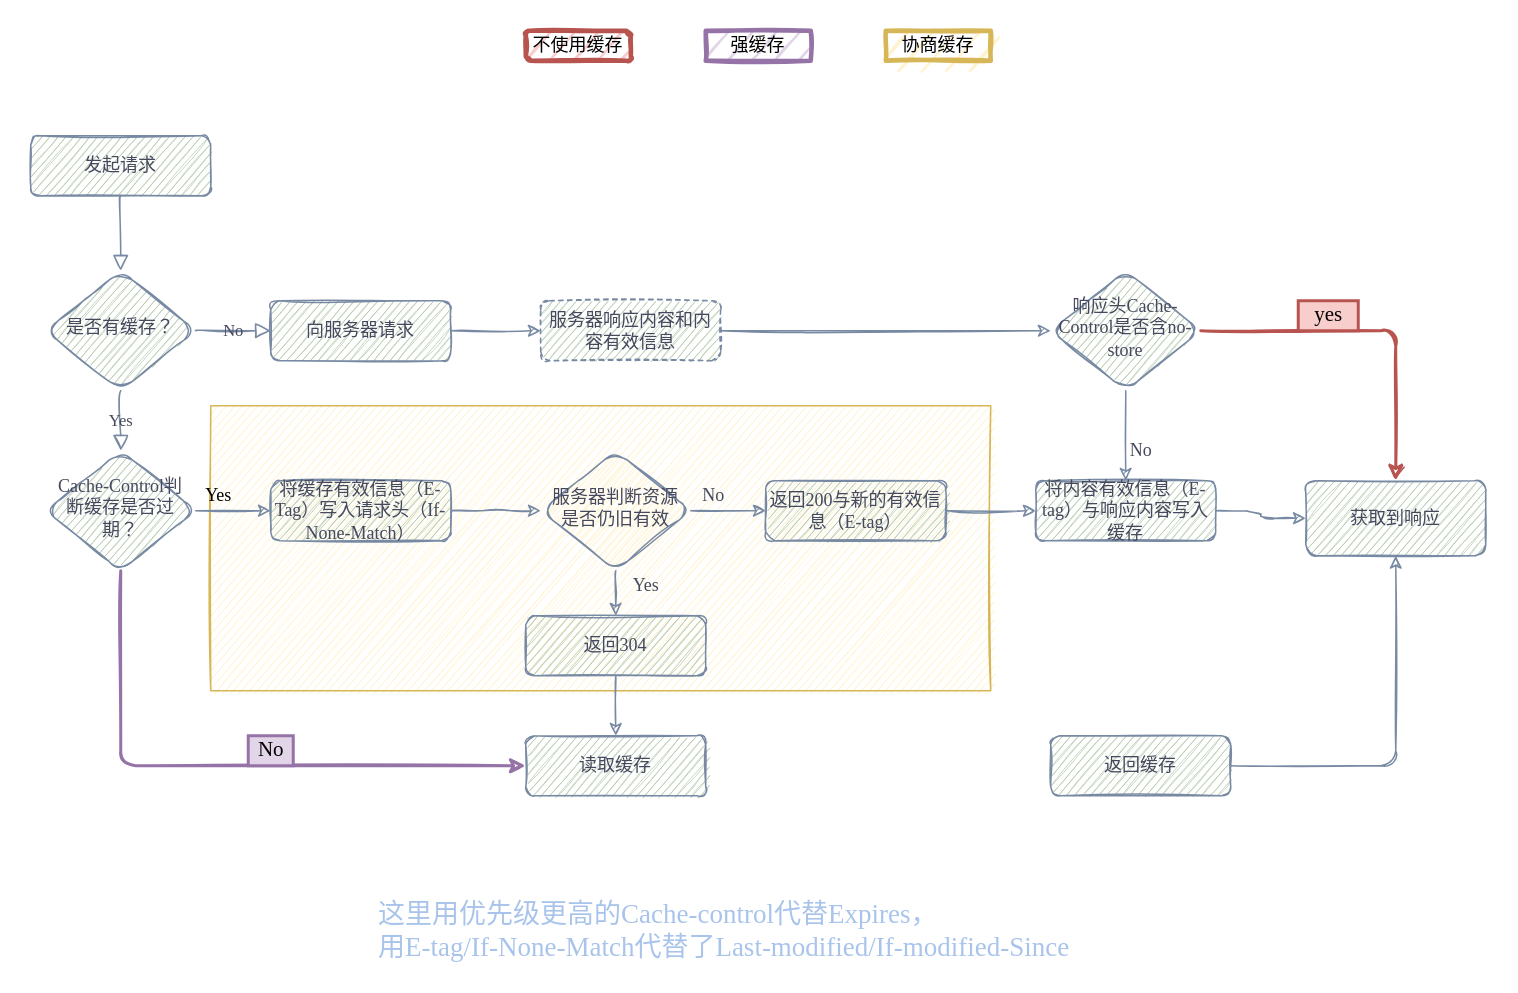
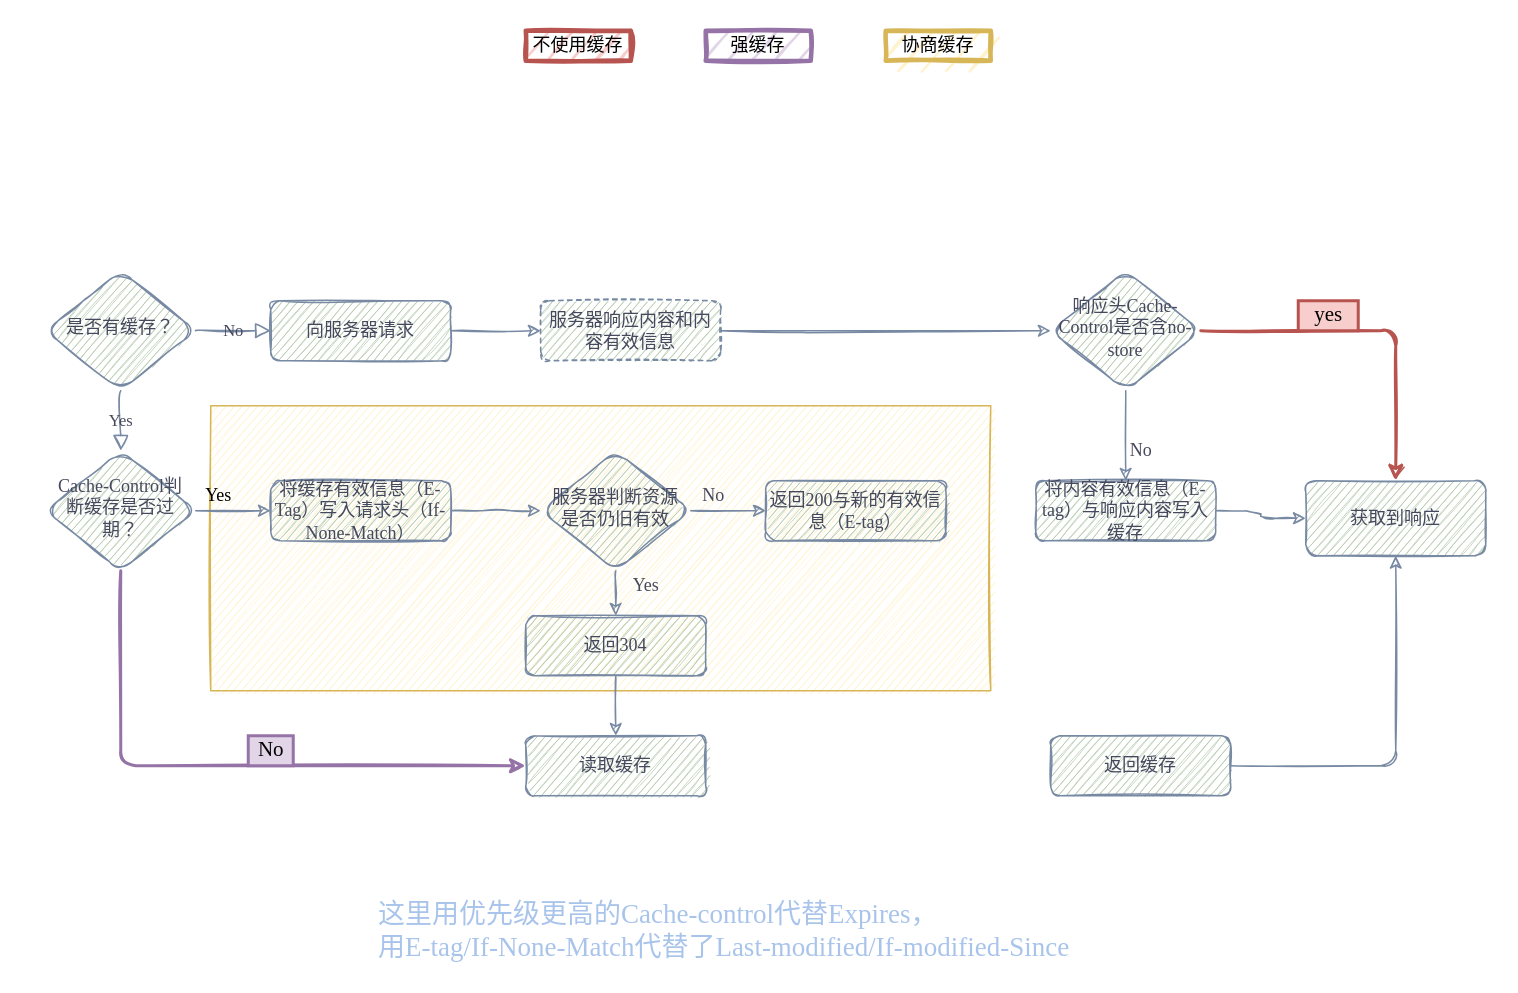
- <mxCell id="38" value="不使用缓存" style="whiteSpace=wrap;html=1;sketch=1;fontFamily=Comic Sans MS;strokeColor=#b85450;fillColor=#f8cecc;strokeWidth=3;rounded=1;" parent="1" vertex="1"><mxGeometry x="350" y="20" width="70" height="20" as="geometry" /></mxCell>
+ <mxCell id="38" value="不使用缓存" style="rounded=0;whiteSpace=wrap;html=1;sketch=1;fontFamily=Comic Sans MS;strokeColor=#b85450;fillColor=#f8cecc;strokeWidth=3;" parent="1" vertex="1"><mxGeometry x="350" y="20" width="70" height="20" as="geometry" /></mxCell>
- <mxCell id="3" value="发起请求" style="whiteSpace=wrap;html=1;fontSize=12;glass=0;strokeWidth=1;shadow=0;sketch=1;rounded=1;fillColor=#B2C9AB;strokeColor=#788AA3;fontColor=#46495D;fontFamily=Comic Sans MS;" parent="1" vertex="1"><mxGeometry x="20" y="90" width="120" height="40" as="geometry" /></mxCell>
- <mxCell id="5" value="" style="html=1;jettySize=auto;orthogonalLoop=1;fontSize=11;endArrow=block;endFill=0;endSize=8;strokeWidth=1;shadow=0;labelBackgroundColor=none;edgeStyle=orthogonalEdgeStyle;sketch=1;curved=1;strokeColor=#788AA3;fontColor=#46495D;fontFamily=Comic Sans MS;" parent="1" source="3" target="4" edge="1"><mxGeometry x="160" y="110" as="geometry" /></mxCell>
- <mxCell id="27" value="服务器判断资源是否仍旧有效" style="rhombus;whiteSpace=wrap;html=1;shadow=0;fontFamily=Comic Sans MS;fontSize=12;align=center;strokeWidth=1;spacing=6;spacingTop=-4;sketch=1;rounded=1;fillColor=#fff2cc;strokeColor=#788AA3;fontColor=#46495D;" parent="1" vertex="1"><mxGeometry x="360" y="300" width="100" height="80" as="geometry" /></mxCell>
+ <mxCell id="27" value="服务器判断资源是否仍旧有效" style="rhombus;whiteSpace=wrap;html=1;shadow=0;fontFamily=Comic Sans MS;fontSize=12;align=center;strokeWidth=1;spacing=6;spacingTop=-4;sketch=1;rounded=1;fillColor=#B2C9AB;strokeColor=#788AA3;fontColor=#46495D;" parent="1" vertex="1"><mxGeometry x="360" y="300" width="100" height="80" as="geometry" /></mxCell>
- <mxCell id="31" style="edgeStyle=orthogonalEdgeStyle;curved=0;rounded=1;sketch=1;orthogonalLoop=1;jettySize=auto;html=1;fontFamily=Comic Sans MS;fontColor=#46495D;strokeColor=#788AA3;fillColor=#B2C9AB;" parent="1" source="32" target="15" edge="1"><mxGeometry x="160" y="110" as="geometry" /></mxCell>
